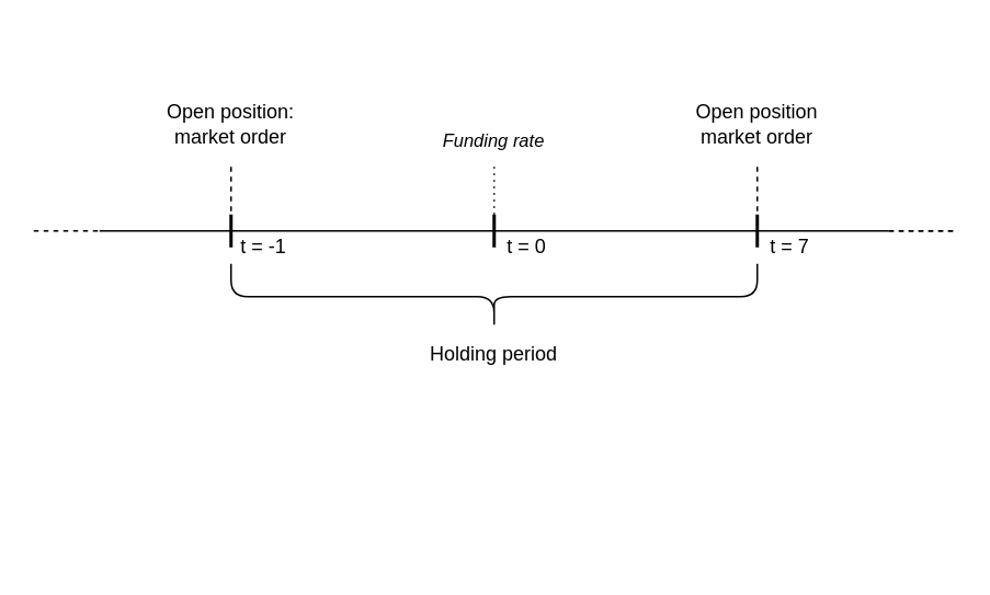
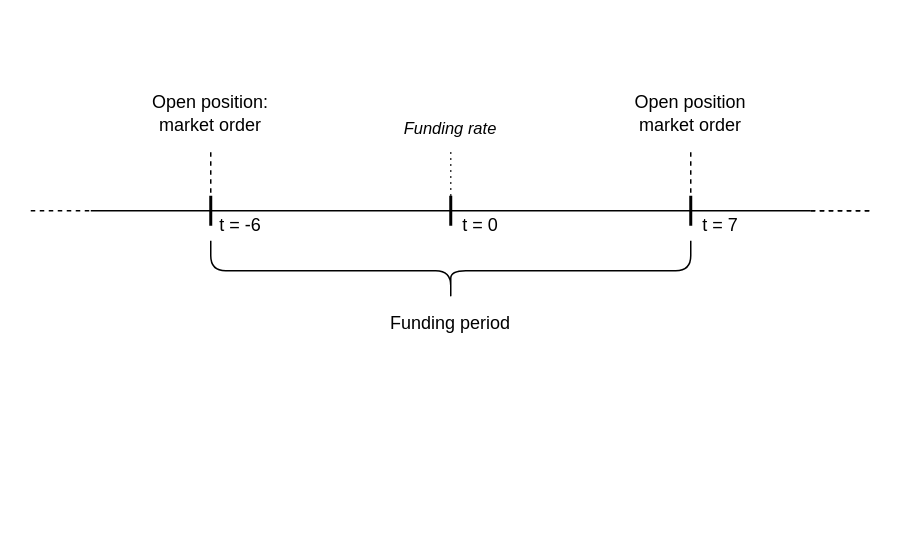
- <mxCell id="9" value="t = -1" style="text;html=1;strokeColor=none;fillColor=none;align=center;verticalAlign=middle;whiteSpace=wrap;rounded=0;" vertex="1" parent="1"><mxGeometry x="140" y="140" width="40" height="20" as="geometry" /></mxCell>
+ <mxCell id="9" value="t = -6" style="text;html=1;strokeColor=none;fillColor=none;align=center;verticalAlign=middle;whiteSpace=wrap;rounded=0;" vertex="1" parent="1"><mxGeometry x="140" y="140" width="40" height="20" as="geometry" /></mxCell>
- <mxCell id="12" value="Holding period" style="text;html=1;strokeColor=none;fillColor=none;align=center;verticalAlign=middle;whiteSpace=wrap;rounded=0;" vertex="1" parent="1"><mxGeometry x="250" y="200" width="100" height="30" as="geometry" /></mxCell>
+ <mxCell id="12" value="Funding period" style="text;html=1;strokeColor=none;fillColor=none;align=center;verticalAlign=middle;whiteSpace=wrap;rounded=0;" vertex="1" parent="1"><mxGeometry x="250" y="200" width="100" height="30" as="geometry" /></mxCell>
